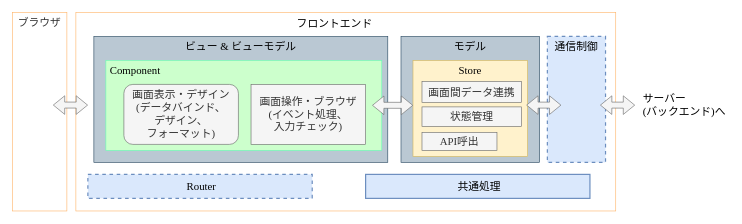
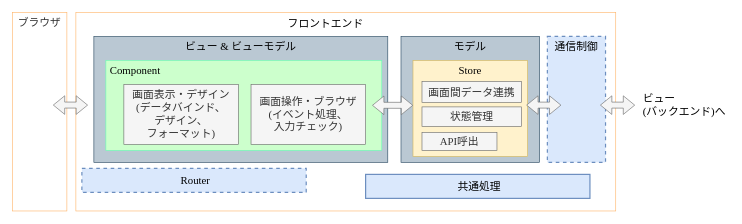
- <mxCell id="5" value="フロントエンド" style="text;html=1;strokeColor=none;fillColor=none;align=center;verticalAlign=middle;whiteSpace=wrap;rounded=0;fontFamily=Noto Sans JP;fontSource=https%3A%2F%2Ffonts.googleapis.com%2Fcss%3Ffamily%3DNoto%2BSans%2BJP;fontSize=18;" parent="1" vertex="1"><mxGeometry x="489.75" y="23" width="134.5" height="30" as="geometry" /></mxCell>
+ <mxCell id="5" value="フロントエンド" style="text;html=1;strokeColor=none;fillColor=none;align=center;verticalAlign=middle;whiteSpace=wrap;rounded=0;fontFamily=Noto Sans JP;fontSource=https%3A%2F%2Ffonts.googleapis.com%2Fcss%3Ffamily%3DNoto%2BSans%2BJP;fontSize=18;" parent="1" vertex="1"><mxGeometry x="474.75" y="23" width="134.5" height="30" as="geometry" /></mxCell>
- <mxCell id="21" value="&lt;div style=&quot;text-align: left; font-size: 18px;&quot;&gt;&lt;span style=&quot;font-size: 18px;&quot;&gt;サーバー&lt;/span&gt;&lt;/div&gt;&lt;div style=&quot;text-align: left; font-size: 18px;&quot;&gt;&lt;span style=&quot;font-size: 18px;&quot;&gt;(バックエンド)へ&lt;/span&gt;&lt;/div&gt;" style="text;html=1;strokeColor=none;fillColor=none;align=center;verticalAlign=middle;whiteSpace=wrap;rounded=0;fontFamily=Noto Sans JP;fontSource=https%3A%2F%2Ffonts.googleapis.com%2Fcss%3Ffamily%3DNoto%2BSans%2BJP;fontSize=18;" parent="1" vertex="1"><mxGeometry x="1066" y="160" width="149" height="30" as="geometry" /></mxCell>
+ <mxCell id="21" value="&lt;div style=&quot;text-align: left; font-size: 18px;&quot;&gt;&lt;span style=&quot;font-size: 18px;&quot;&gt;ビュー&lt;/span&gt;&lt;/div&gt;&lt;div style=&quot;text-align: left; font-size: 18px;&quot;&gt;&lt;span style=&quot;font-size: 18px;&quot;&gt;(バックエンド)へ&lt;/span&gt;&lt;/div&gt;" style="text;html=1;strokeColor=none;fillColor=none;align=center;verticalAlign=middle;whiteSpace=wrap;rounded=0;fontFamily=Noto Sans JP;fontSource=https%3A%2F%2Ffonts.googleapis.com%2Fcss%3Ffamily%3DNoto%2BSans%2BJP;fontSize=18;" parent="1" vertex="1"><mxGeometry x="1066" y="160" width="149" height="30" as="geometry" /></mxCell>
- <mxCell id="7" value="画面表示・デザイン&lt;br style=&quot;font-size: 18px&quot;&gt;(データバインド、&lt;br style=&quot;font-size: 18px&quot;&gt;デザイン、&lt;br&gt;フォーマット)" style="whiteSpace=wrap;html=1;fontSize=18;fillColor=#f5f5f5;fontColor=#333333;strokeColor=#666666;fontFamily=Noto Sans JP;fontSource=https%3A%2F%2Ffonts.googleapis.com%2Fcss%3Ffamily%3DNoto%2BSans%2BJP;rounded=1;" parent="1" vertex="1"><mxGeometry x="206" y="140" width="191" height="100" as="geometry" /></mxCell>
+ <mxCell id="7" value="画面表示・デザイン&lt;br style=&quot;font-size: 18px&quot;&gt;(データバインド、&lt;br style=&quot;font-size: 18px&quot;&gt;デザイン、&lt;br&gt;フォーマット)" style="rounded=0;whiteSpace=wrap;html=1;fontSize=18;fillColor=#f5f5f5;fontColor=#333333;strokeColor=#666666;fontFamily=Noto Sans JP;fontSource=https%3A%2F%2Ffonts.googleapis.com%2Fcss%3Ffamily%3DNoto%2BSans%2BJP;" parent="1" vertex="1"><mxGeometry x="206" y="140" width="191" height="100" as="geometry" /></mxCell>
- <mxCell id="17" value="Router" style="rounded=0;whiteSpace=wrap;html=1;align=center;spacingLeft=5;fillColor=#dae8fc;strokeColor=#6c8ebf;fontColor=#000000;dashed=1;strokeWidth=2;fontFamily=Noto Sans JP;fontSource=https%3A%2F%2Ffonts.googleapis.com%2Fcss%3Ffamily%3DNoto%2BSans%2BJP;fontSize=18;" parent="1" vertex="1"><mxGeometry x="146" y="290" width="374" height="40" as="geometry" /></mxCell>
+ <mxCell id="17" value="Router" style="rounded=0;whiteSpace=wrap;html=1;align=center;spacingLeft=5;fillColor=#dae8fc;strokeColor=#6c8ebf;fontColor=#000000;dashed=1;strokeWidth=2;fontFamily=Noto Sans JP;fontSource=https%3A%2F%2Ffonts.googleapis.com%2Fcss%3Ffamily%3DNoto%2BSans%2BJP;fontSize=18;" parent="1" vertex="1"><mxGeometry x="136" y="280" width="374" height="40" as="geometry" /></mxCell>
